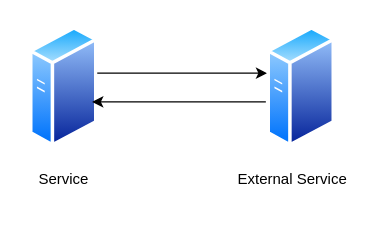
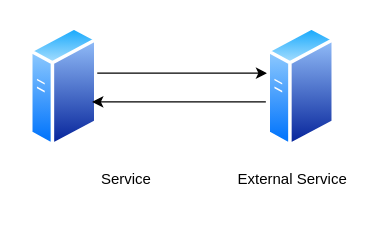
- <mxCell id="5" value="Service" style="text;html=1;align=center;verticalAlign=middle;resizable=0;points=[];autosize=1;strokeColor=none;fillColor=none;" parent="1" vertex="1"><mxGeometry x="20.4" y="128" width="60" height="30" as="geometry" /></mxCell>
+ <mxCell id="5" value="Service" style="text;html=1;align=center;verticalAlign=middle;resizable=0;points=[];autosize=1;strokeColor=none;fillColor=none;" parent="1" vertex="1"><mxGeometry x="70.4" y="128" width="60" height="30" as="geometry" /></mxCell>
